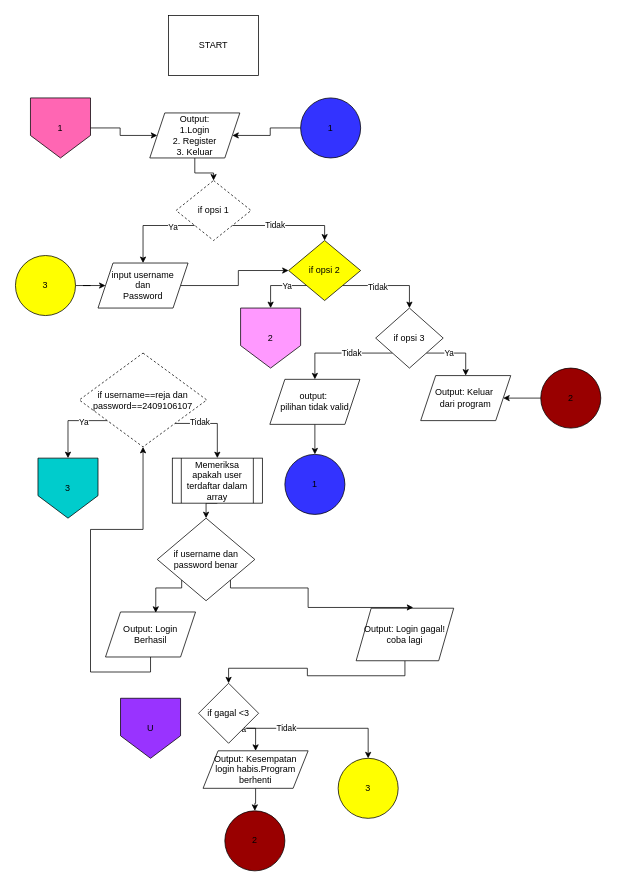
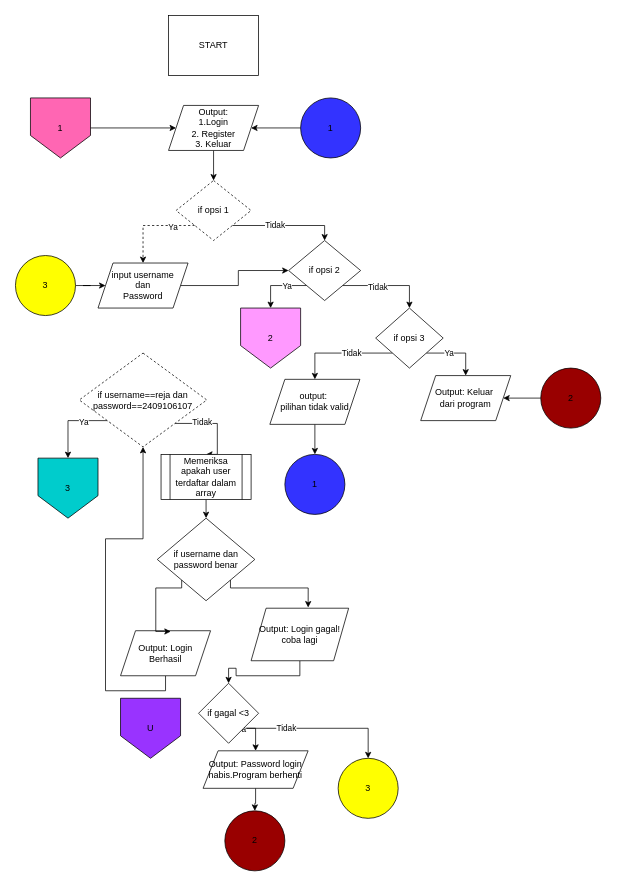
- <mxCell id="4" value="Output:&lt;div&gt;1.Login&lt;/div&gt;&lt;div&gt;2. Register&lt;/div&gt;&lt;div&gt;3. Keluar&lt;/div&gt;" style="shape=parallelogram;perimeter=parallelogramPerimeter;whiteSpace=wrap;html=1;fixedSize=1;" vertex="1" parent="1"><mxGeometry x="199" y="150" width="120" height="60" as="geometry" /></mxCell>
+ <mxCell id="4" value="Output:&lt;div&gt;1.Login&lt;/div&gt;&lt;div&gt;2. Register&lt;/div&gt;&lt;div&gt;3. Keluar&lt;/div&gt;" style="shape=parallelogram;perimeter=parallelogramPerimeter;whiteSpace=wrap;html=1;fixedSize=1;" vertex="1" parent="1"><mxGeometry x="224" y="140" width="120" height="60" as="geometry" /></mxCell>
- <mxCell id="5" style="edgeStyle=orthogonalEdgeStyle;rounded=0;orthogonalLoop=1;jettySize=auto;html=1;exitX=0;exitY=1;exitDx=0;exitDy=0;" edge="1" parent="1" source="9" target="11"><mxGeometry relative="1" as="geometry"><Array as="points"><mxPoint x="190" y="300" /></Array></mxGeometry></mxCell>
+ <mxCell id="5" style="edgeStyle=orthogonalEdgeStyle;rounded=0;orthogonalLoop=1;jettySize=auto;html=1;exitX=0;exitY=1;exitDx=0;exitDy=0;dashed=1;" edge="1" parent="1" source="9" target="11"><mxGeometry relative="1" as="geometry"><Array as="points"><mxPoint x="190" y="300" /></Array></mxGeometry></mxCell>
- <mxCell id="36" value="if opsi 2" style="rhombus;whiteSpace=wrap;html=1;fillColor=#ffff00;" vertex="1" parent="1"><mxGeometry x="384" y="320" width="96" height="80" as="geometry" /></mxCell>
+ <mxCell id="36" value="if opsi 2" style="rhombus;whiteSpace=wrap;html=1;" vertex="1" parent="1"><mxGeometry x="384" y="320" width="96" height="80" as="geometry" /></mxCell>
- <mxCell id="19" value="Memeriksa apakah user terdaftar dalam array" style="shape=process;whiteSpace=wrap;html=1;backgroundOutline=1;" vertex="1" parent="1"><mxGeometry x="229" y="610" width="120" height="60" as="geometry" /></mxCell>
+ <mxCell id="19" value="Memeriksa apakah user terdaftar dalam array" style="shape=process;whiteSpace=wrap;html=1;backgroundOutline=1;" vertex="1" parent="1"><mxGeometry x="214" y="605" width="120" height="60" as="geometry" /></mxCell>
- <mxCell id="49" value="Output: Login Berhasil" style="shape=parallelogram;perimeter=parallelogramPerimeter;whiteSpace=wrap;html=1;fixedSize=1;" vertex="1" parent="1"><mxGeometry x="140" y="815" width="120" height="60" as="geometry" /></mxCell>
+ <mxCell id="49" value="Output: Login Berhasil" style="shape=parallelogram;perimeter=parallelogramPerimeter;whiteSpace=wrap;html=1;fixedSize=1;" vertex="1" parent="1"><mxGeometry x="160" y="840" width="120" height="60" as="geometry" /></mxCell>
- <mxCell id="22" value="Output: Login gagal! coba lagi" style="shape=parallelogram;perimeter=parallelogramPerimeter;whiteSpace=wrap;html=1;fixedSize=1;" vertex="1" parent="1"><mxGeometry x="474" y="810" width="130" height="70" as="geometry" /></mxCell>
+ <mxCell id="22" value="Output: Login gagal! coba lagi" style="shape=parallelogram;perimeter=parallelogramPerimeter;whiteSpace=wrap;html=1;fixedSize=1;" vertex="1" parent="1"><mxGeometry x="334" y="810" width="130" height="70" as="geometry" /></mxCell>
- <mxCell id="30" value="Output: Kesempatan login habis.Program berhenti" style="shape=parallelogram;perimeter=parallelogramPerimeter;whiteSpace=wrap;html=1;fixedSize=1;" vertex="1" parent="1"><mxGeometry x="270" y="1000" width="140" height="50" as="geometry" /></mxCell>
+ <mxCell id="30" value="Output: Password login habis.Program berhenti" style="shape=parallelogram;perimeter=parallelogramPerimeter;whiteSpace=wrap;html=1;fixedSize=1;" vertex="1" parent="1"><mxGeometry x="270" y="1000" width="140" height="50" as="geometry" /></mxCell>
